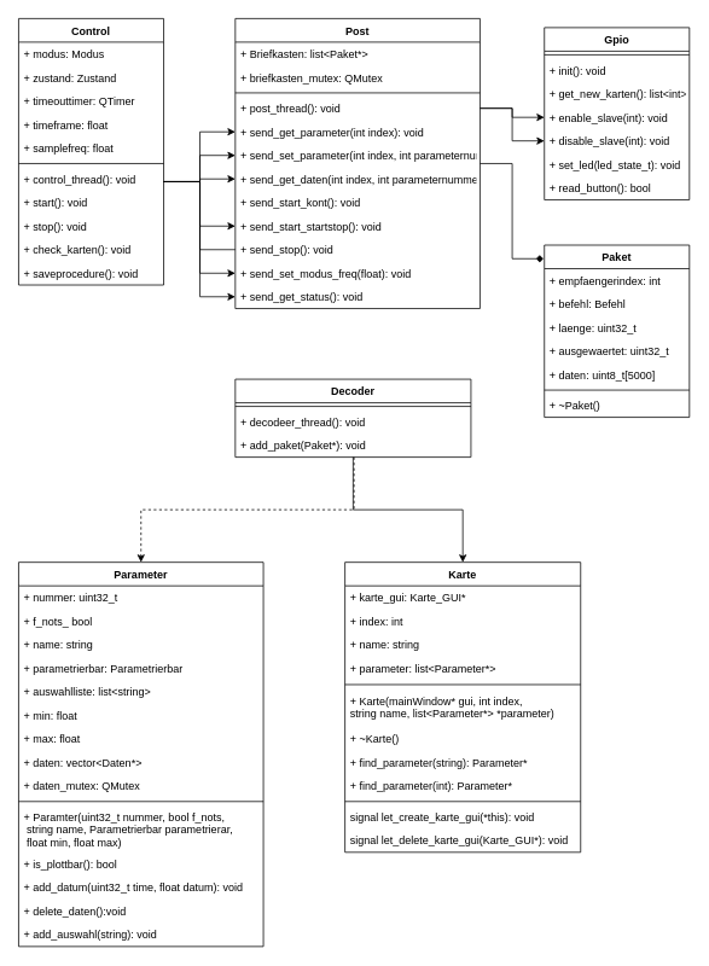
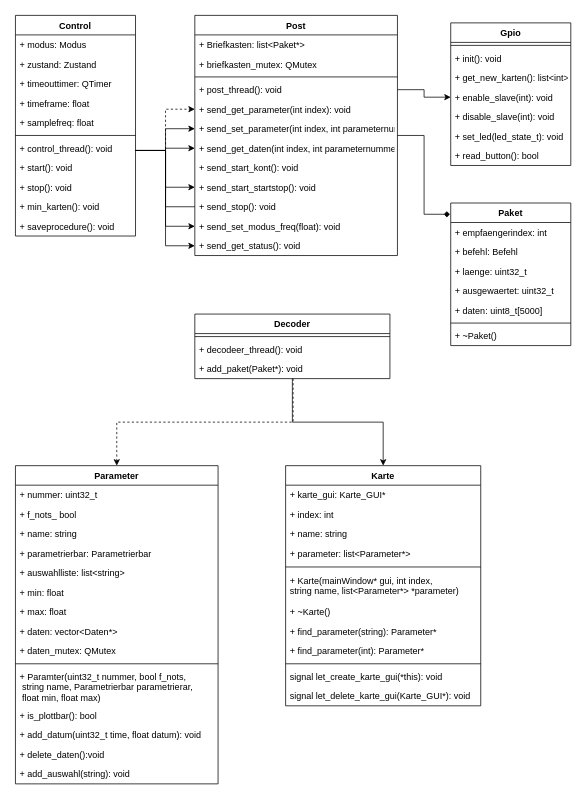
- <mxCell id="2" style="edgeStyle=orthogonalEdgeStyle;rounded=0;orthogonalLoop=1;jettySize=auto;html=1;entryX=0;entryY=0.5;entryDx=0;entryDy=0;" edge="1" parent="1" source="9" target="27"><mxGeometry relative="1" as="geometry"><Array as="points"><mxPoint x="220" y="200" /><mxPoint x="220" y="145" /></Array></mxGeometry></mxCell>
+ <mxCell id="2" style="edgeStyle=orthogonalEdgeStyle;rounded=0;orthogonalLoop=1;jettySize=auto;html=1;entryX=0;entryY=0.5;entryDx=0;entryDy=0;dashed=1;" edge="1" parent="1" source="9" target="27"><mxGeometry relative="1" as="geometry"><Array as="points"><mxPoint x="220" y="200" /><mxPoint x="220" y="145" /></Array></mxGeometry></mxCell>
- <mxCell id="87" style="edgeStyle=orthogonalEdgeStyle;rounded=0;orthogonalLoop=1;jettySize=auto;html=1;entryX=0;entryY=0.5;entryDx=0;entryDy=0;" edge="1" parent="1" source="26" target="83"><mxGeometry relative="1" as="geometry" /></mxCell>
- <mxCell id="19" value="+ check_karten(): void" style="text;strokeColor=none;fillColor=none;align=left;verticalAlign=top;spacingLeft=4;spacingRight=4;overflow=hidden;rotatable=0;points=[[0,0.5],[1,0.5]];portConstraint=eastwest;" parent="9" vertex="1"><mxGeometry y="242" width="160" height="26" as="geometry" /></mxCell>
+ <mxCell id="19" value="+ min_karten(): void" style="text;strokeColor=none;fillColor=none;align=left;verticalAlign=top;spacingLeft=4;spacingRight=4;overflow=hidden;rotatable=0;points=[[0,0.5],[1,0.5]];portConstraint=eastwest;" parent="9" vertex="1"><mxGeometry y="242" width="160" height="26" as="geometry" /></mxCell>
